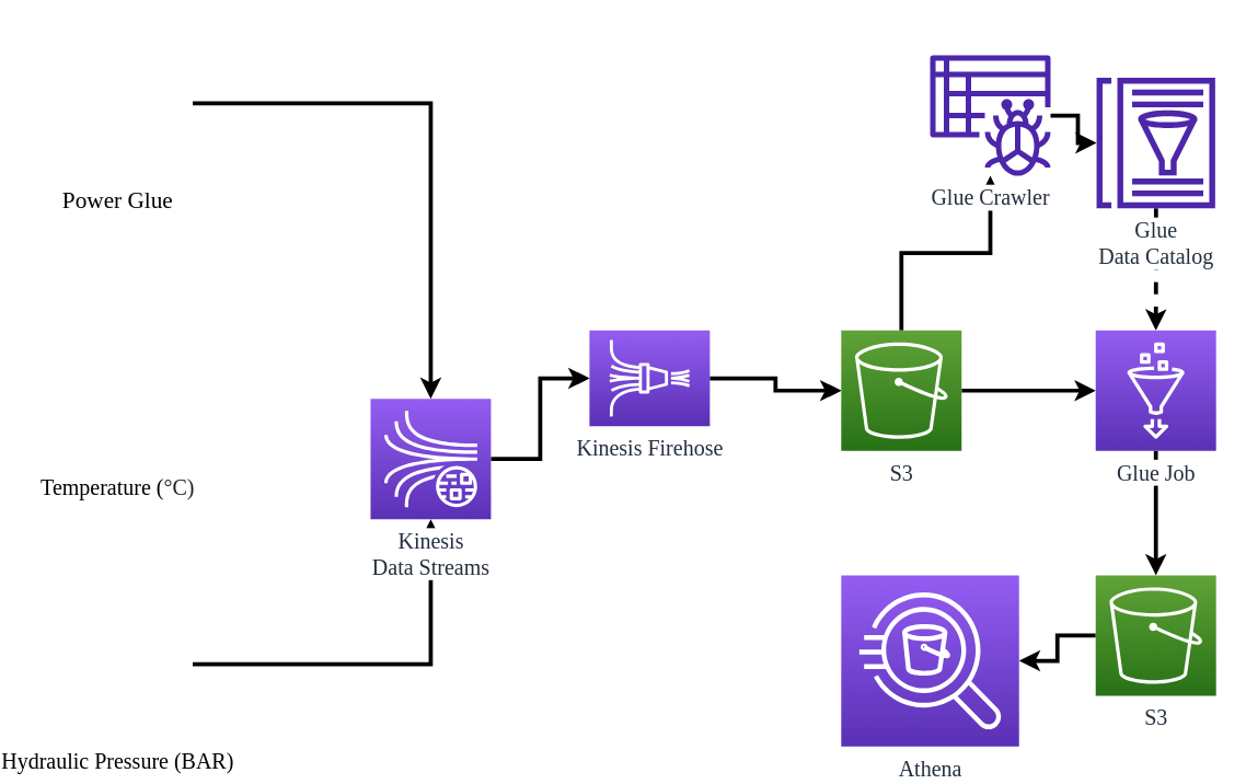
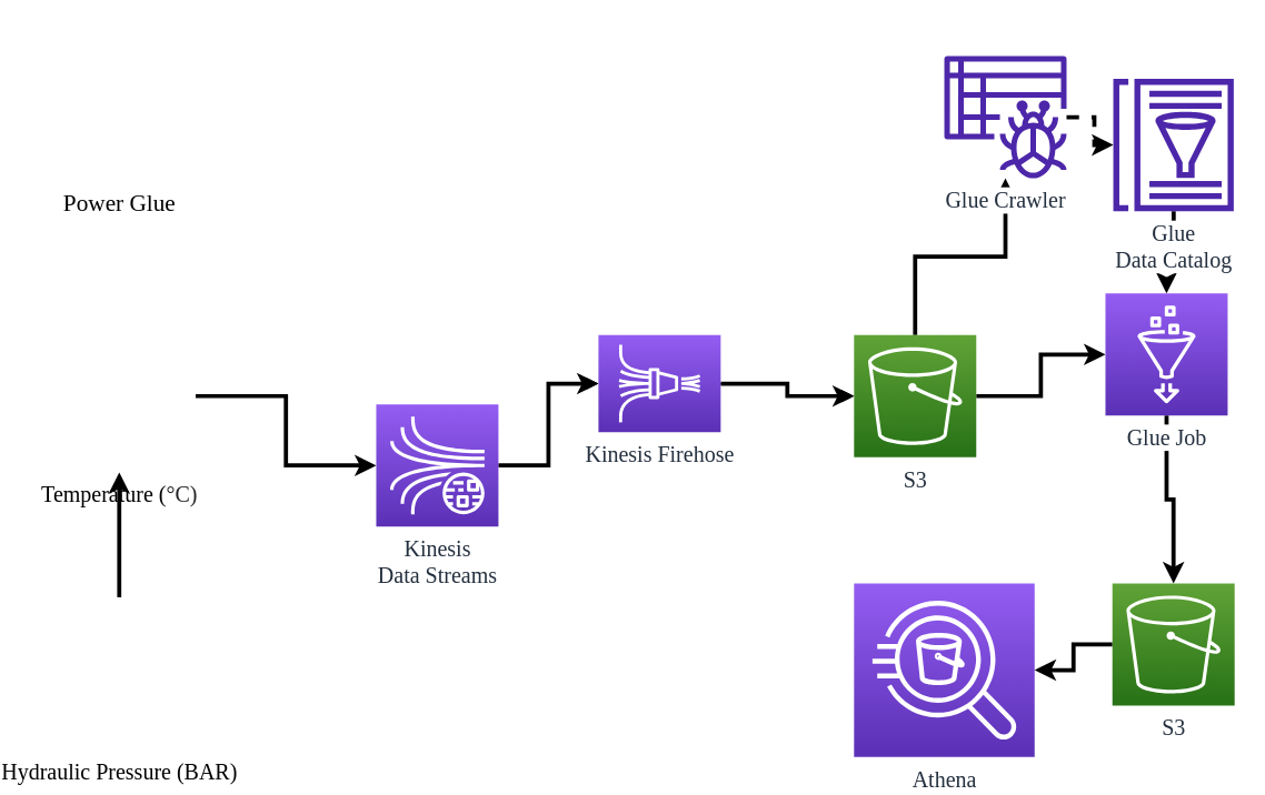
- <mxCell id="17" style="edgeStyle=orthogonalEdgeStyle;rounded=0;orthogonalLoop=1;jettySize=auto;html=1;fontSize=18;strokeWidth=3;" parent="1" source="18" target="20" edge="1"><mxGeometry relative="1" as="geometry" /></mxCell>
+ <mxCell id="17" style="edgeStyle=orthogonalEdgeStyle;rounded=0;orthogonalLoop=1;jettySize=auto;html=1;fontSize=18;strokeWidth=3;dashed=1;" parent="1" source="18" target="20" edge="1"><mxGeometry relative="1" as="geometry" /></mxCell>
- <mxCell id="2" style="edgeStyle=orthogonalEdgeStyle;rounded=0;orthogonalLoop=1;jettySize=auto;html=1;strokeColor=#000000;strokeWidth=3;fontSize=18;" parent="1" source="3" target="10" edge="1"><mxGeometry relative="1" as="geometry" /></mxCell>
- <mxCell id="22" value="Glue Job" style="sketch=0;points=[[0,0,0],[0.25,0,0],[0.5,0,0],[0.75,0,0],[1,0,0],[0,1,0],[0.25,1,0],[0.5,1,0],[0.75,1,0],[1,1,0],[0,0.25,0],[0,0.5,0],[0,0.75,0],[1,0.25,0],[1,0.5,0],[1,0.75,0]];outlineConnect=0;fontColor=#232F3E;gradientColor=#945DF2;gradientDirection=north;fillColor=#5A30B5;strokeColor=#ffffff;dashed=0;verticalLabelPosition=bottom;verticalAlign=top;align=center;html=1;fontSize=16;fontStyle=0;aspect=fixed;shape=mxgraph.aws4.resourceIcon;resIcon=mxgraph.aws4.glue;fontFamily=Verdana;labelBackgroundColor=default;" parent="1" vertex="1"><mxGeometry x="790" y="241" width="88" height="88" as="geometry" /></mxCell>
+ <mxCell id="22" value="Glue Job" style="sketch=0;points=[[0,0,0],[0.25,0,0],[0.5,0,0],[0.75,0,0],[1,0,0],[0,1,0],[0.25,1,0],[0.5,1,0],[0.75,1,0],[1,1,0],[0,0.25,0],[0,0.5,0],[0,0.75,0],[1,0.25,0],[1,0.5,0],[1,0.75,0]];outlineConnect=0;fontColor=#232F3E;gradientColor=#945DF2;gradientDirection=north;fillColor=#5A30B5;strokeColor=#ffffff;dashed=0;verticalLabelPosition=bottom;verticalAlign=top;align=center;html=1;fontSize=16;fontStyle=0;aspect=fixed;shape=mxgraph.aws4.resourceIcon;resIcon=mxgraph.aws4.glue;fontFamily=Verdana;labelBackgroundColor=default;" parent="1" vertex="1"><mxGeometry x="785" y="211" width="88" height="88" as="geometry" /></mxCell>
+ <mxCell id="4" style="edgeStyle=orthogonalEdgeStyle;rounded=0;orthogonalLoop=1;jettySize=auto;html=1;exitX=1;exitY=0.5;exitDx=0;exitDy=0;fontSize=18;strokeWidth=3;" parent="1" source="5" target="10" edge="1"><mxGeometry relative="1" as="geometry" /></mxCell>
- <mxCell id="6" style="edgeStyle=orthogonalEdgeStyle;rounded=0;orthogonalLoop=1;jettySize=auto;html=1;entryX=0.5;entryY=1;entryDx=0;entryDy=0;entryPerimeter=0;fontSize=18;strokeWidth=3;" parent="1" source="7" target="10" edge="1"><mxGeometry relative="1" as="geometry" /></mxCell>
+ <mxCell id="6" style="edgeStyle=orthogonalEdgeStyle;rounded=0;orthogonalLoop=1;jettySize=auto;html=1;fontSize=18;strokeWidth=3;" parent="1" source="7" target="5" edge="1"><mxGeometry relative="1" as="geometry" /></mxCell>
